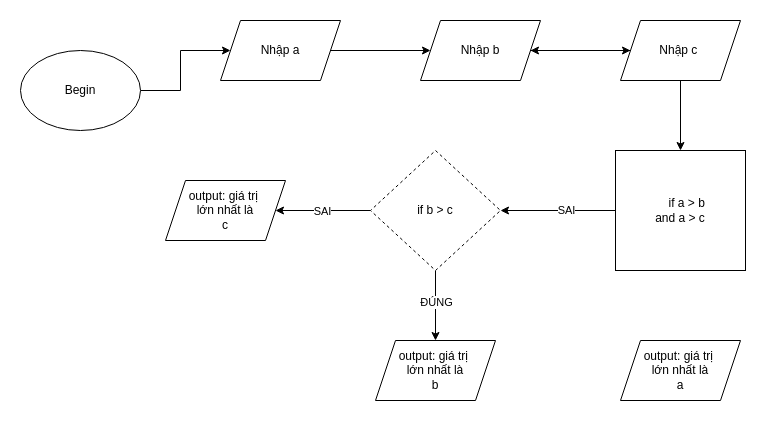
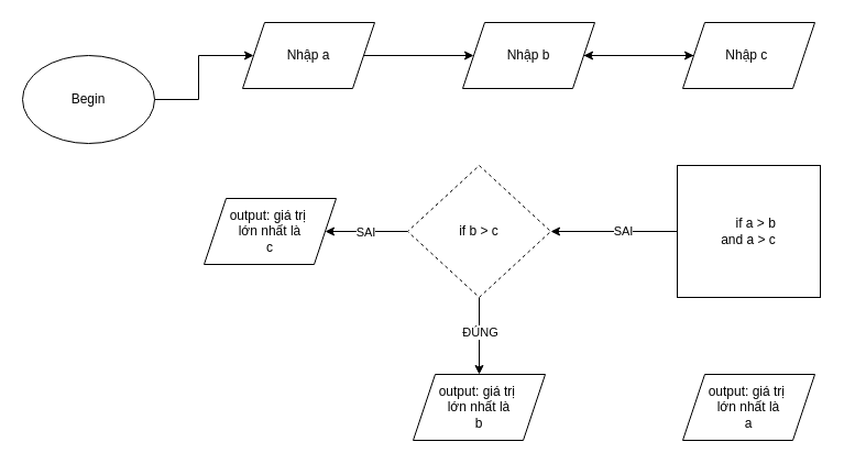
- <mxCell id="9" style="edgeStyle=orthogonalEdgeStyle;rounded=0;orthogonalLoop=1;jettySize=auto;html=1;entryX=0.5;entryY=0;entryDx=0;entryDy=0;" edge="1" parent="1" source="10" target="13"><mxGeometry relative="1" as="geometry" /></mxCell>
- <mxCell id="21" value="output: giá trị&amp;nbsp;&lt;div&gt;lớn nhất là&lt;/div&gt;&lt;div&gt;c&lt;/div&gt;" style="shape=parallelogram;perimeter=parallelogramPerimeter;whiteSpace=wrap;html=1;fixedSize=1;" vertex="1" parent="1"><mxGeometry x="165" y="180" width="120" height="60" as="geometry" /></mxCell>
+ <mxCell id="21" value="output: giá trị&amp;nbsp;&lt;div&gt;lớn nhất là&lt;/div&gt;&lt;div&gt;c&lt;/div&gt;" style="shape=parallelogram;perimeter=parallelogramPerimeter;whiteSpace=wrap;html=1;fixedSize=1;" vertex="1" parent="1"><mxGeometry x="185" y="180" width="120" height="60" as="geometry" /></mxCell>
